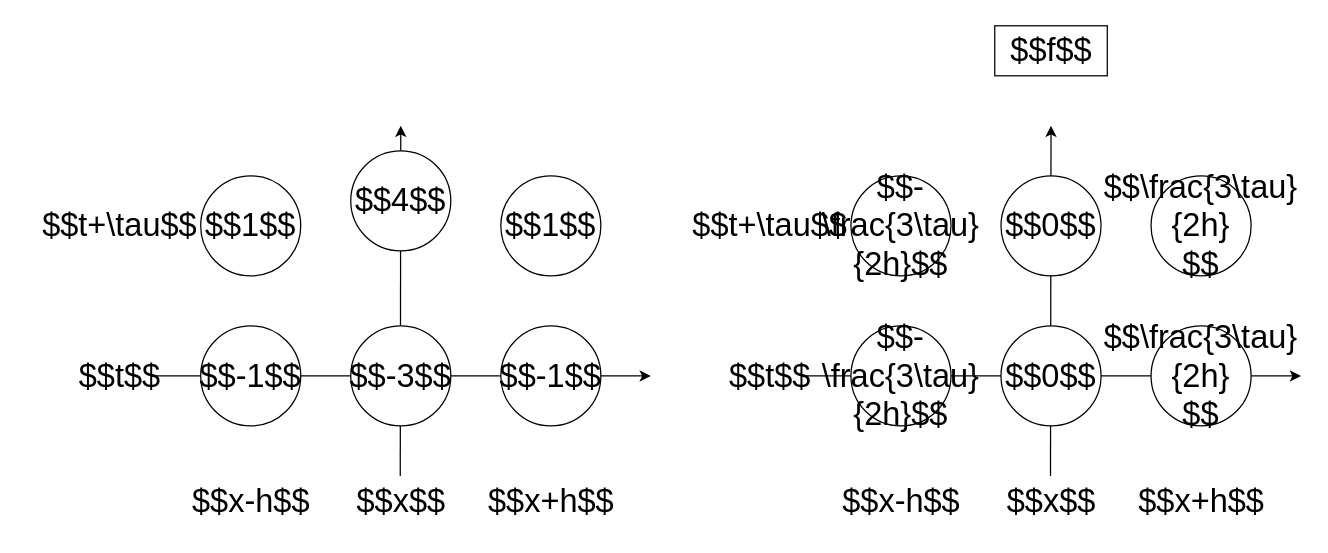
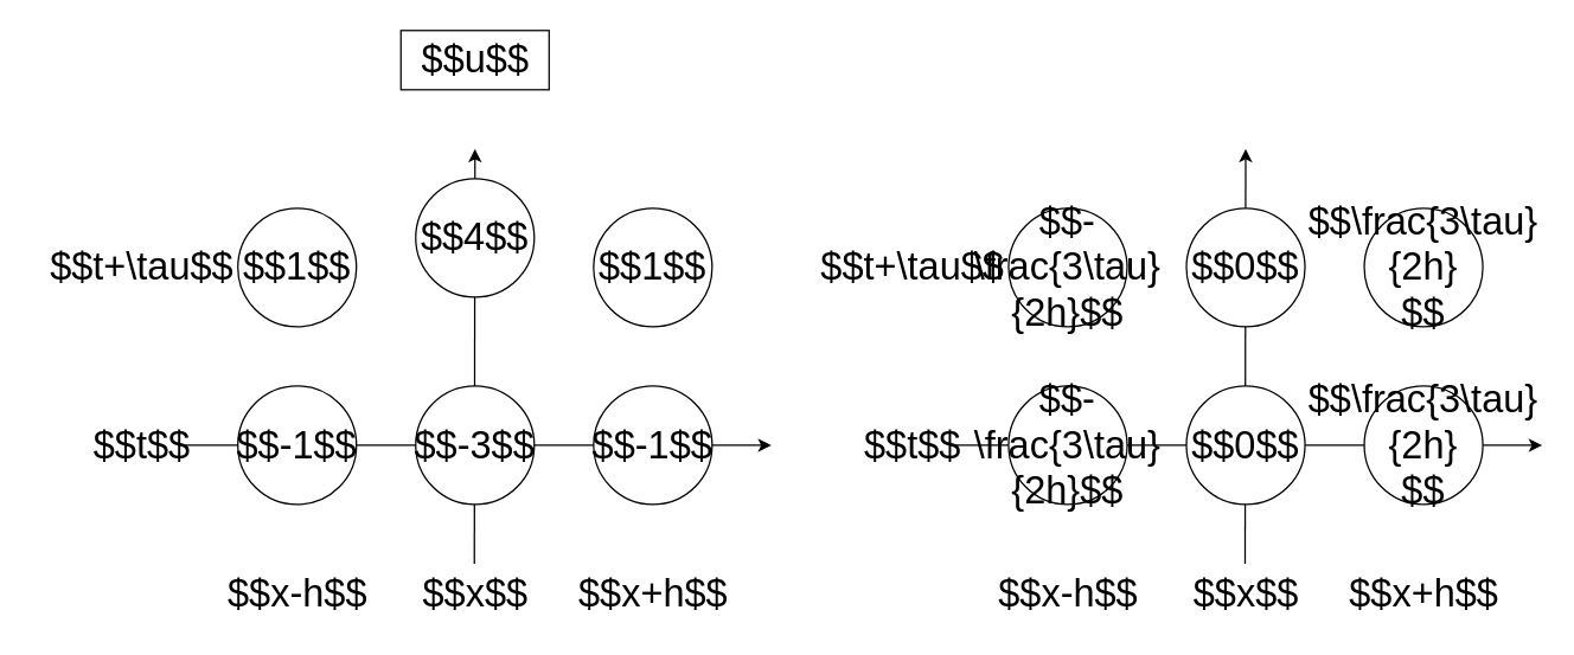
+ <mxCell id="28" value="$$u$$" style="text;html=1;align=center;verticalAlign=middle;resizable=0;points=[];autosize=1;fontSize=26;strokeWidth=1;strokeColor=default;" vertex="1" parent="1"><mxGeometry x="270" y="20" width="100" height="40" as="geometry" /></mxCell>
- <mxCell id="29" value="$$f$$" style="text;html=1;align=center;verticalAlign=middle;resizable=0;points=[];autosize=1;strokeColor=default;fillColor=none;fontSize=26;" vertex="1" parent="1"><mxGeometry x="795" y="20" width="90" height="40" as="geometry" /></mxCell>
